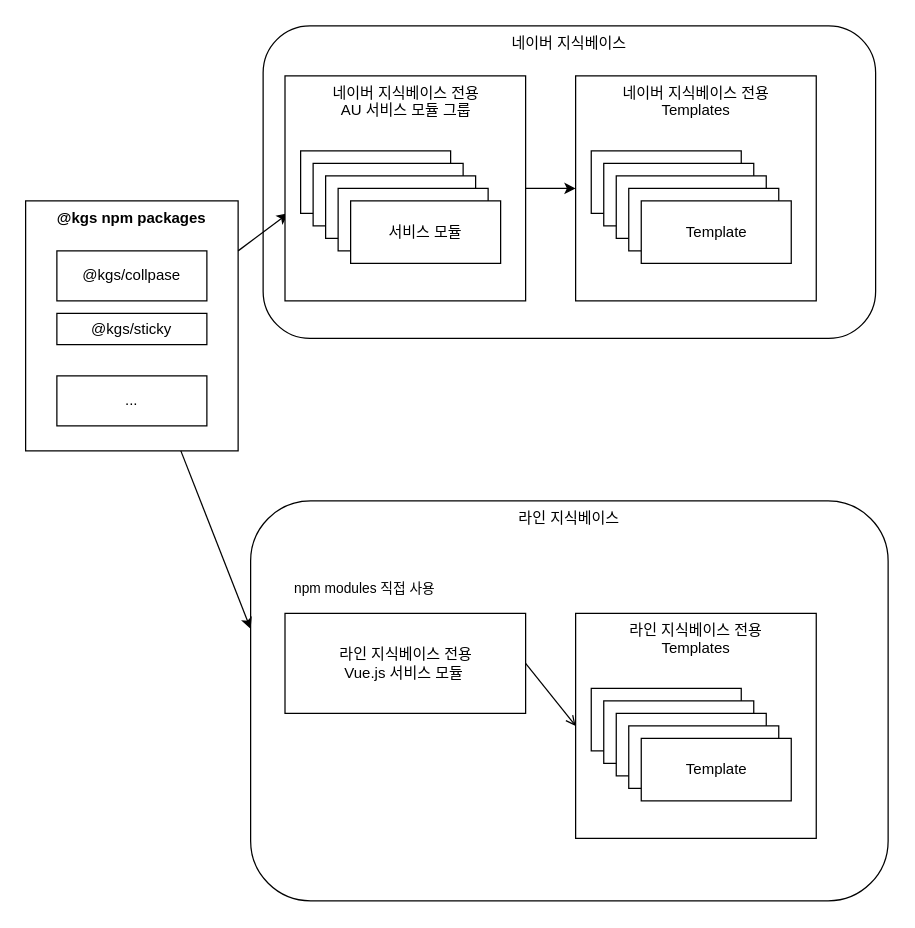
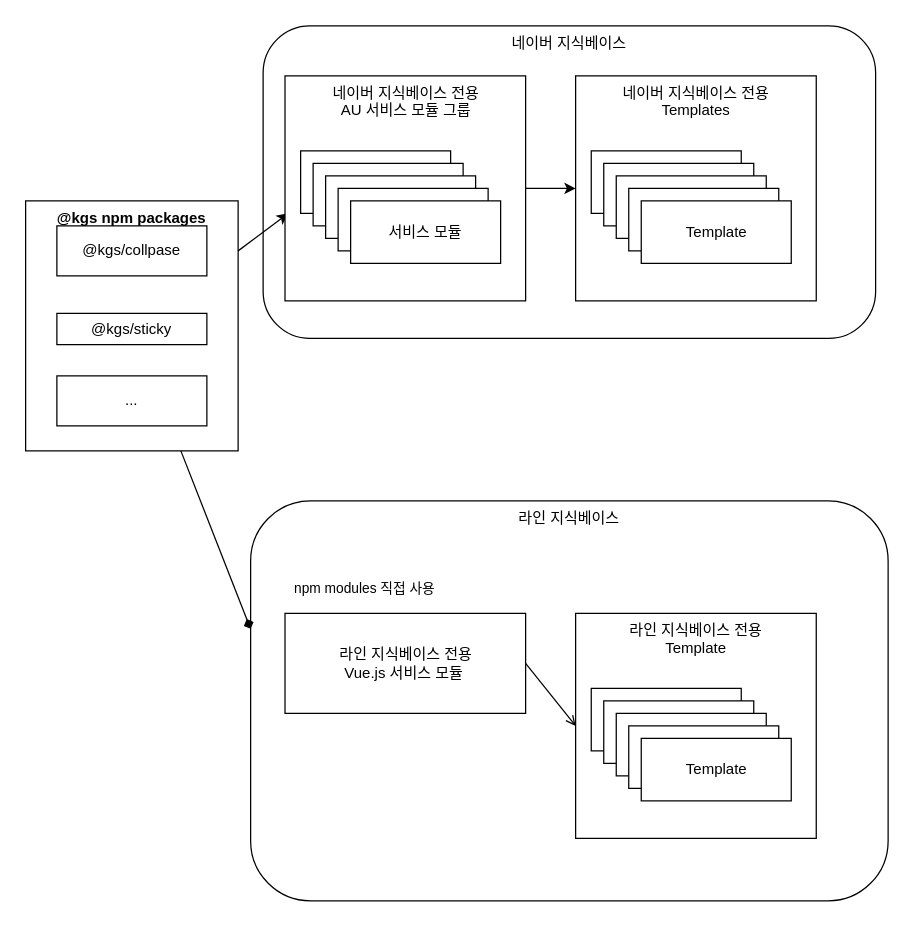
- <mxCell id="3" value="@kgs/collpase" style="rounded=0;whiteSpace=wrap;html=1;" parent="1" vertex="1"><mxGeometry x="45" y="200" width="120" height="40" as="geometry" /></mxCell>
+ <mxCell id="3" value="@kgs/collpase" style="rounded=0;whiteSpace=wrap;html=1;" parent="1" vertex="1"><mxGeometry x="45" y="180" width="120" height="40" as="geometry" /></mxCell>
- <mxCell id="8" value="" style="endArrow=classic;html=1;entryX=0;entryY=0.32;entryDx=0;entryDy=0;entryPerimeter=0;" parent="1" source="2" target="7" edge="1"><mxGeometry width="50" height="50" relative="1" as="geometry"><mxPoint x="330" y="410" as="sourcePoint" /><mxPoint x="380" y="360" as="targetPoint" /></mxGeometry></mxCell>
+ <mxCell id="8" value="" style="endArrow=diamond;html=1;entryX=0;entryY=0.32;entryDx=0;entryDy=0;entryPerimeter=0;" parent="1" source="2" target="7" edge="1"><mxGeometry width="50" height="50" relative="1" as="geometry"><mxPoint x="330" y="410" as="sourcePoint" /><mxPoint x="380" y="360" as="targetPoint" /></mxGeometry></mxCell>
- <mxCell id="25" value="라인 지식베이스 전용&lt;br&gt;Templates" style="rounded=0;whiteSpace=wrap;html=1;verticalAlign=top;" parent="1" vertex="1"><mxGeometry x="460" y="490" width="192.5" height="180" as="geometry" /></mxCell>
+ <mxCell id="25" value="라인 지식베이스 전용&lt;br&gt;Template" style="rounded=0;whiteSpace=wrap;html=1;verticalAlign=top;" parent="1" vertex="1"><mxGeometry x="460" y="490" width="192.5" height="180" as="geometry" /></mxCell>
